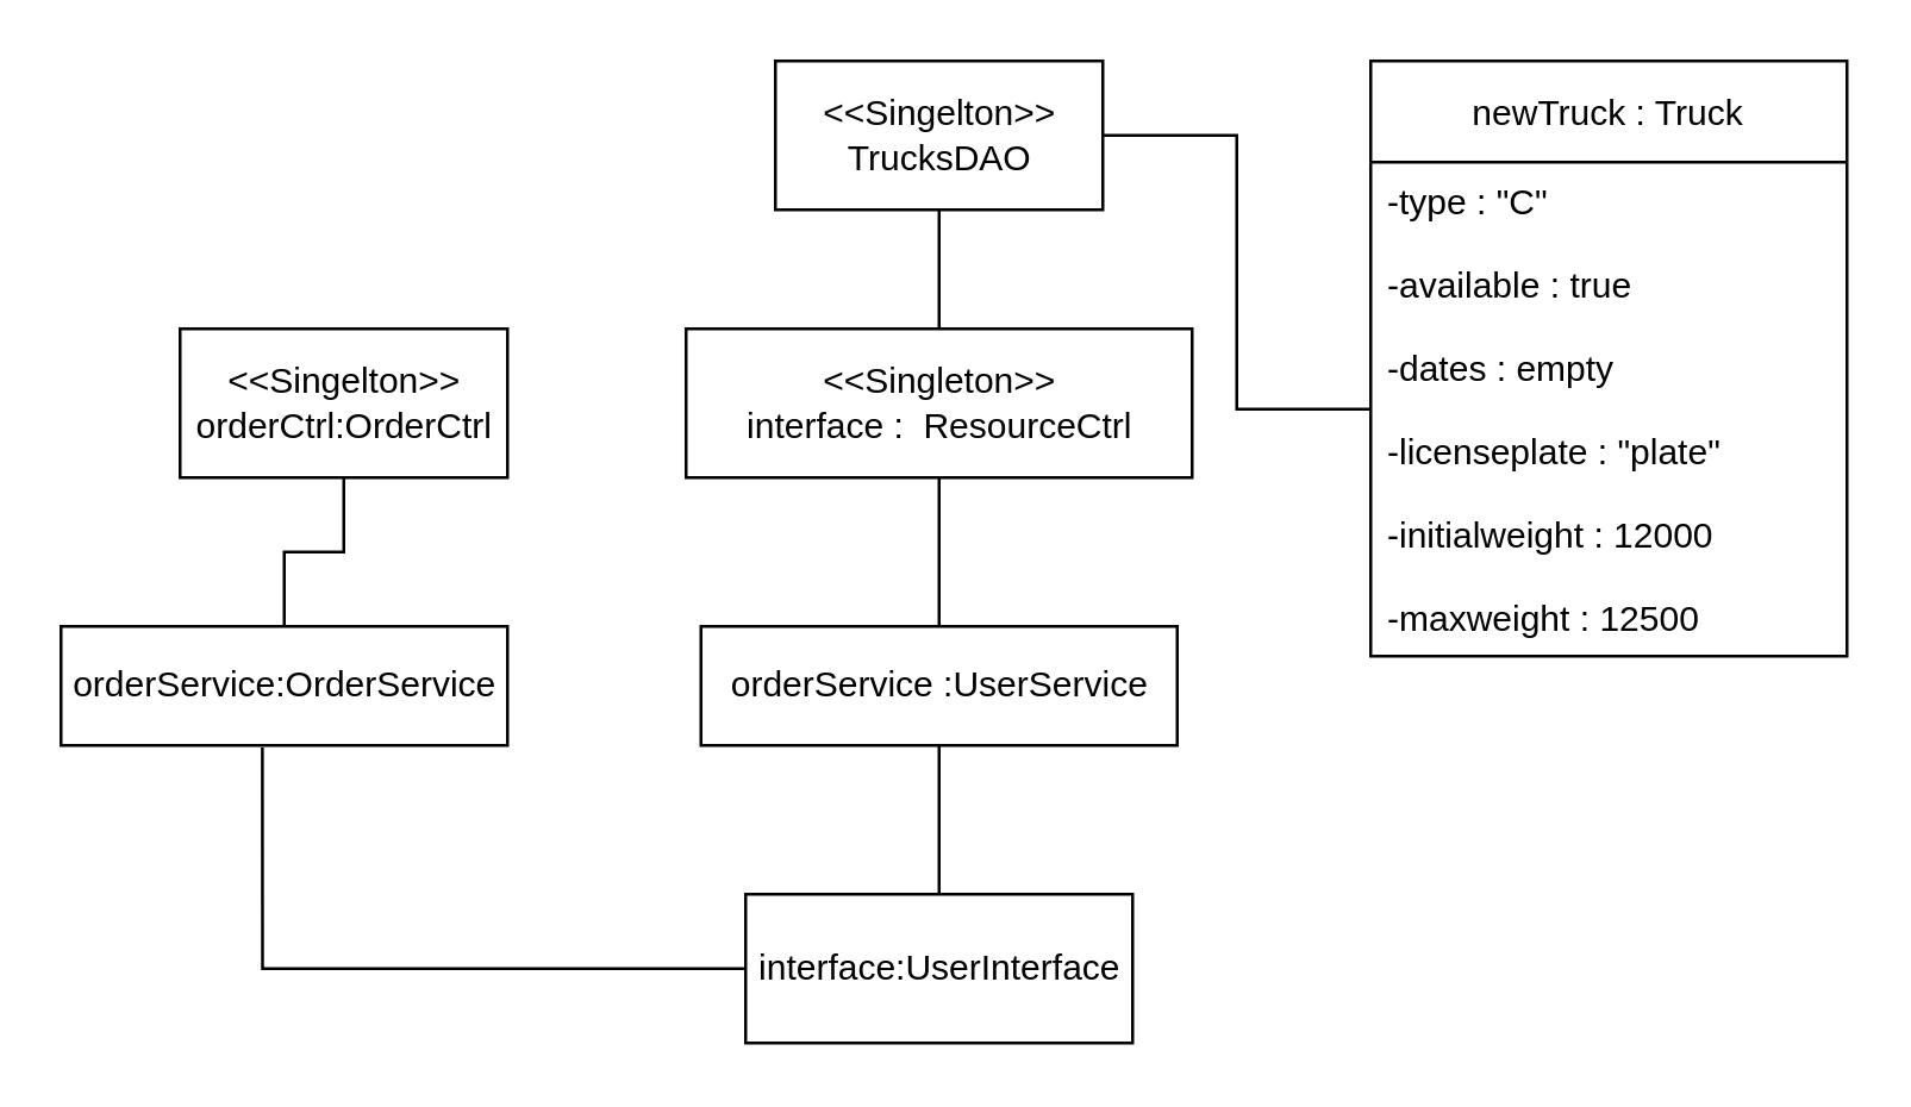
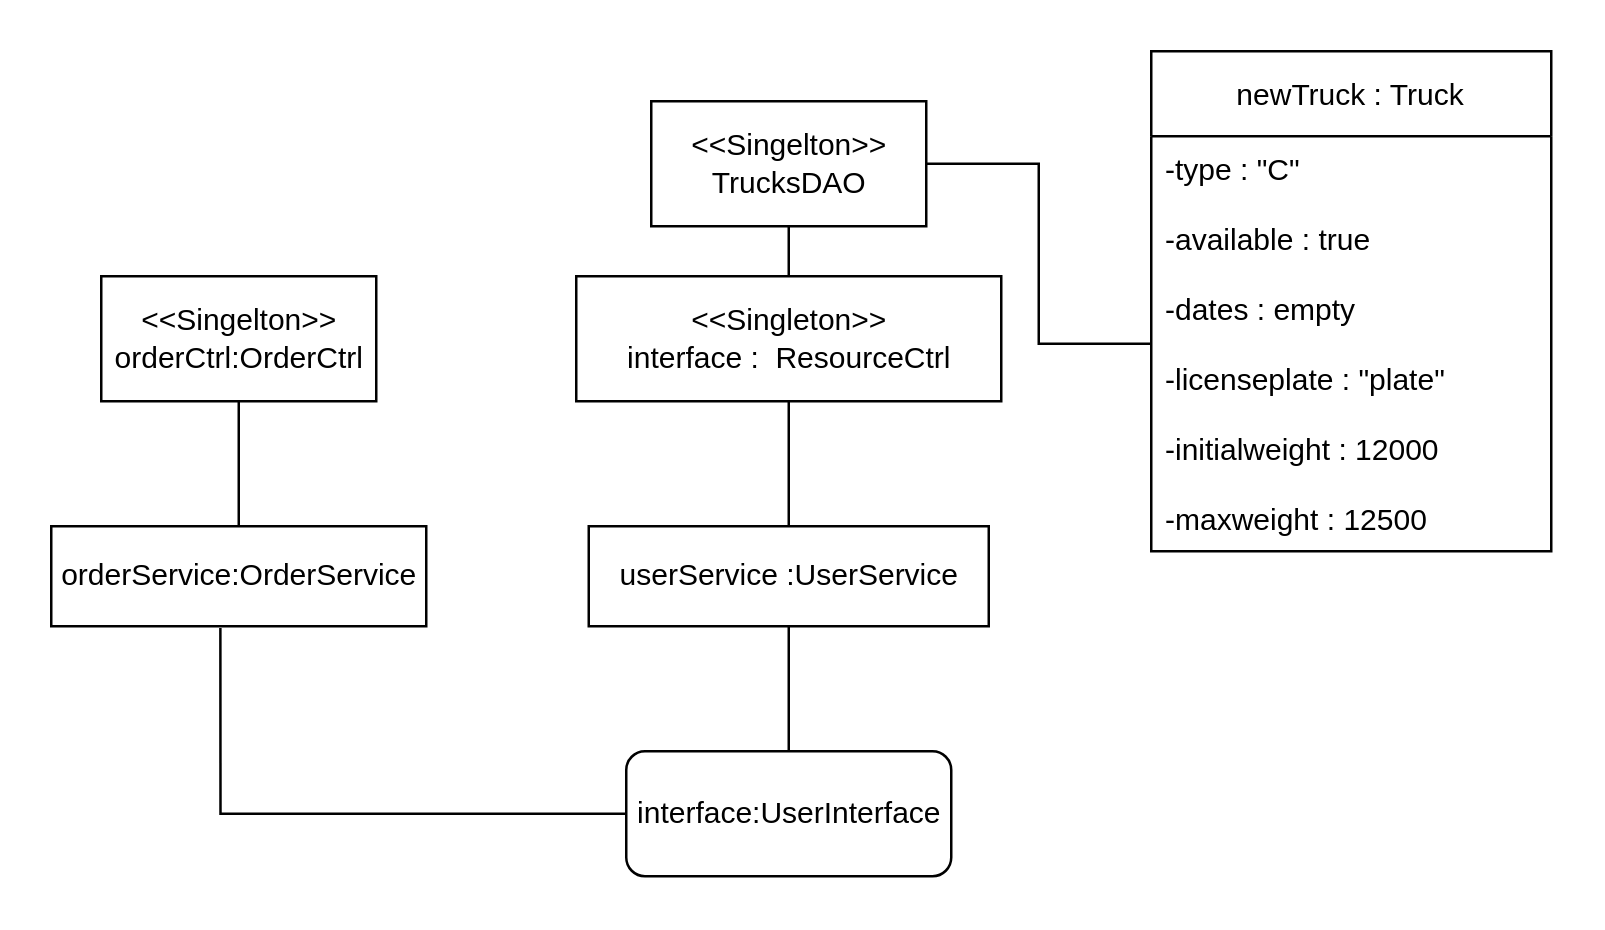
- <mxCell id="5" value="&amp;lt;&amp;lt;Singelton&amp;gt;&amp;gt;&lt;br&gt;TrucksDAO" style="html=1;fillColor=#FFFFFF;" parent="1" vertex="1"><mxGeometry x="260" y="20" width="110" height="50" as="geometry" /></mxCell>
+ <mxCell id="5" value="&amp;lt;&amp;lt;Singelton&amp;gt;&amp;gt;&lt;br&gt;TrucksDAO" style="html=1;fillColor=#FFFFFF;" parent="1" vertex="1"><mxGeometry x="260" y="40" width="110" height="50" as="geometry" /></mxCell>
- <mxCell id="13" value="&amp;lt;&amp;lt;Singelton&amp;gt;&amp;gt;&lt;br&gt;orderCtrl:OrderCtrl" style="html=1;fillColor=#FFFFFF;" parent="1" vertex="1"><mxGeometry x="60" y="110" width="110" height="50" as="geometry" /></mxCell>
+ <mxCell id="13" value="&amp;lt;&amp;lt;Singelton&amp;gt;&amp;gt;&lt;br&gt;orderCtrl:OrderCtrl" style="html=1;fillColor=#FFFFFF;" parent="1" vertex="1"><mxGeometry x="40" y="110" width="110" height="50" as="geometry" /></mxCell>
- <mxCell id="10" value="orderService :UserService" style="html=1;fillColor=#FFFFFF;" parent="1" vertex="1"><mxGeometry x="235" y="210" width="160" height="40" as="geometry" /></mxCell>
+ <mxCell id="10" value="userService :UserService" style="html=1;fillColor=#FFFFFF;" parent="1" vertex="1"><mxGeometry x="235" y="210" width="160" height="40" as="geometry" /></mxCell>
- <mxCell id="8" value="interface:UserInterface" style="html=1;fillColor=#FFFFFF;" parent="1" vertex="1"><mxGeometry x="250" y="300" width="130" height="50" as="geometry" /></mxCell>
+ <mxCell id="8" value="interface:UserInterface" style="html=1;fillColor=#FFFFFF;rounded=1;" parent="1" vertex="1"><mxGeometry x="250" y="300" width="130" height="50" as="geometry" /></mxCell>
